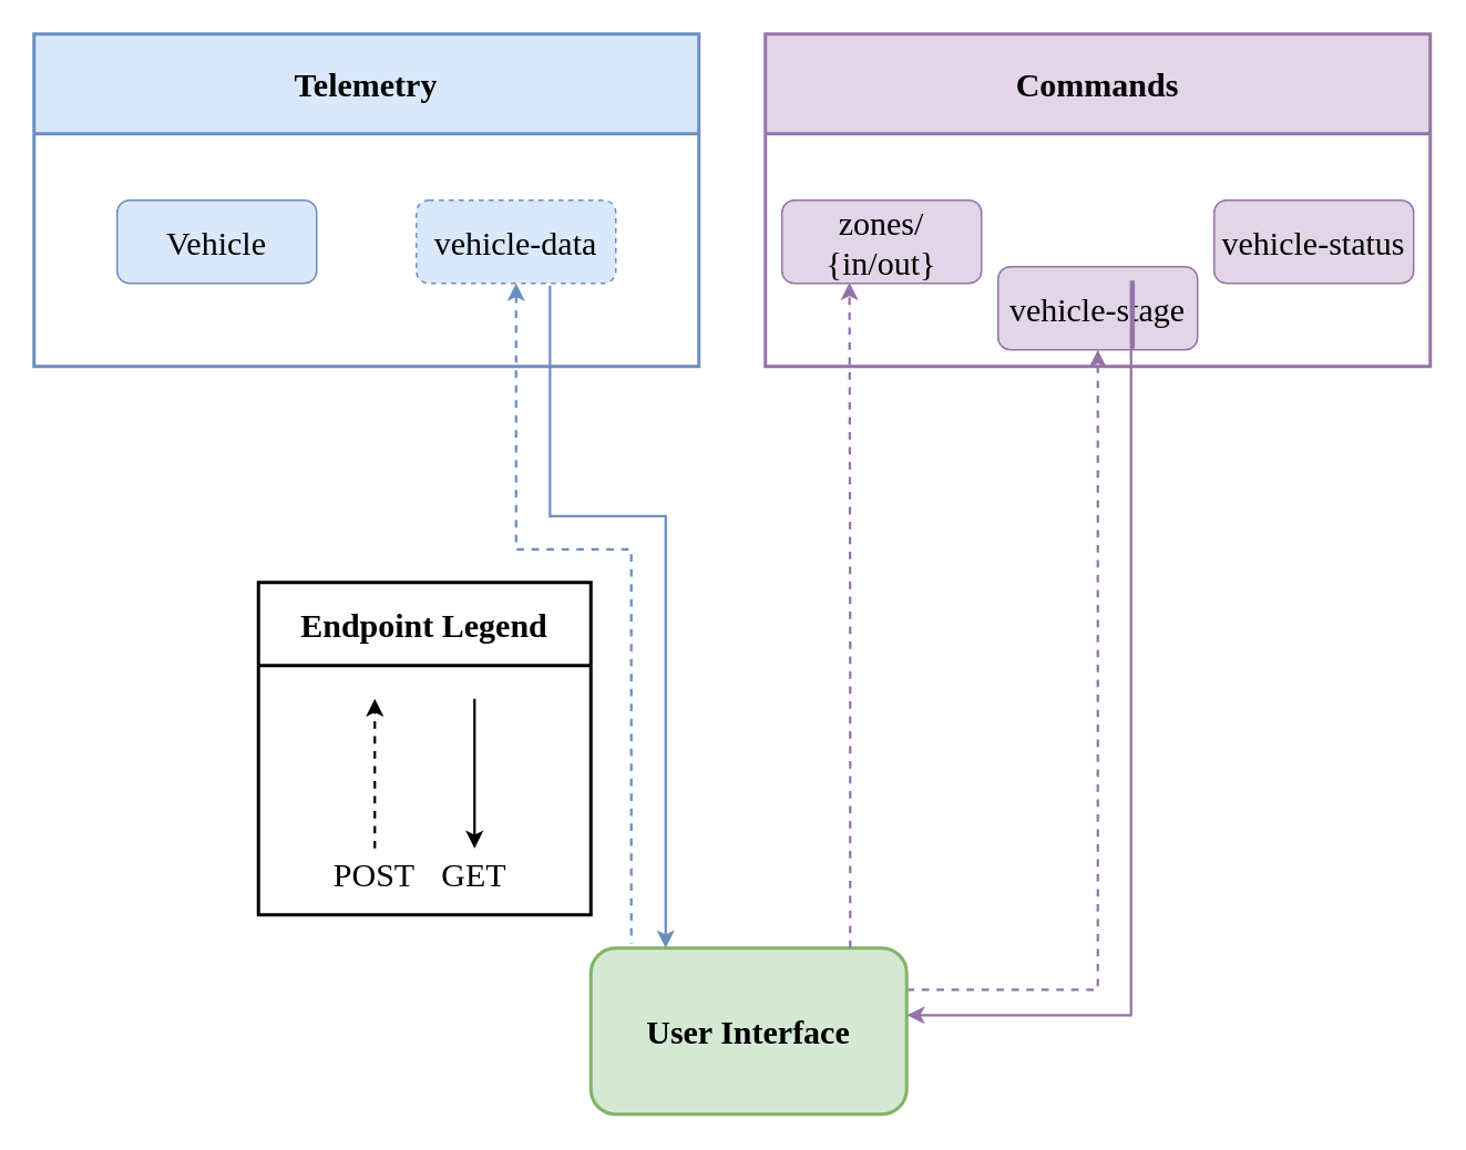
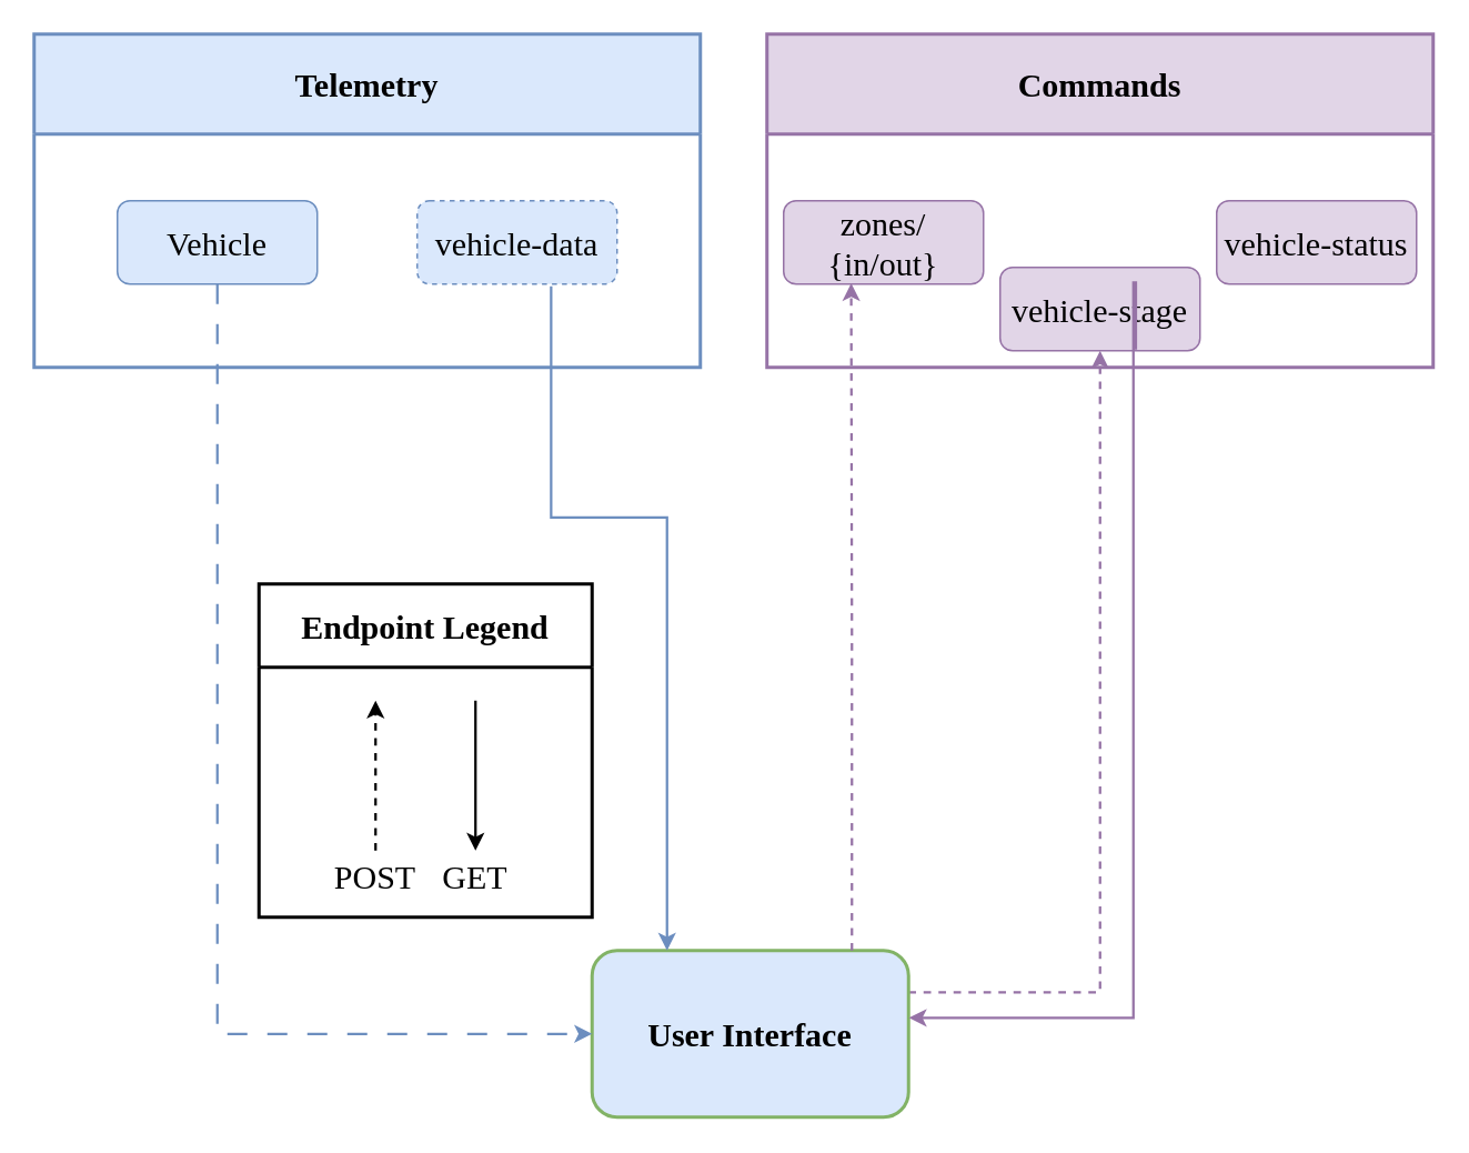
- <mxCell id="13" style="edgeStyle=orthogonalEdgeStyle;rounded=0;orthogonalLoop=1;jettySize=auto;html=1;exitX=0.5;exitY=1;exitDx=0;exitDy=0;entryX=0.128;entryY=-0.026;entryDx=0;entryDy=0;entryPerimeter=0;startArrow=classic;startFill=1;endArrow=none;endFill=0;dashed=1;strokeWidth=1.5;fillColor=#dae8fc;strokeColor=#6c8ebf;" edge="1" parent="1" source="4" target="10"><mxGeometry relative="1" as="geometry"><Array as="points"><mxPoint x="310" y="330" /><mxPoint x="379" y="330" /></Array></mxGeometry></mxCell>
+ <mxCell id="14" style="edgeStyle=orthogonalEdgeStyle;rounded=0;orthogonalLoop=1;jettySize=auto;html=1;entryX=0;entryY=0.5;entryDx=0;entryDy=0;dashed=1;dashPattern=8 8;strokeWidth=1.5;fillColor=#dae8fc;strokeColor=#6c8ebf;exitX=0.5;exitY=1;exitDx=0;exitDy=0;" edge="1" parent="1" source="3" target="10"><mxGeometry relative="1" as="geometry"><Array as="points"><mxPoint x="130" y="620" /></Array></mxGeometry></mxCell>
- <mxCell id="10" value="&lt;font size=&quot;1&quot; data-font-src=&quot;https://fonts.googleapis.com/css?family=Sen&quot; face=&quot;Sen&quot;&gt;&lt;b style=&quot;font-size: 20px;&quot;&gt;User Interface&lt;/b&gt;&lt;/font&gt;" style="rounded=1;whiteSpace=wrap;html=1;fillColor=#d5e8d4;strokeColor=#82b366;strokeWidth=2;" vertex="1" parent="1"><mxGeometry x="355" y="570" width="190" height="100" as="geometry" /></mxCell>
+ <mxCell id="10" value="&lt;font size=&quot;1&quot; data-font-src=&quot;https://fonts.googleapis.com/css?family=Sen&quot; face=&quot;Sen&quot;&gt;&lt;b style=&quot;font-size: 20px;&quot;&gt;User Interface&lt;/b&gt;&lt;/font&gt;" style="rounded=1;whiteSpace=wrap;html=1;fillColor=#dae8fc;strokeColor=#82b366;strokeWidth=2;" vertex="1" parent="1"><mxGeometry x="355" y="570" width="190" height="100" as="geometry" /></mxCell>
